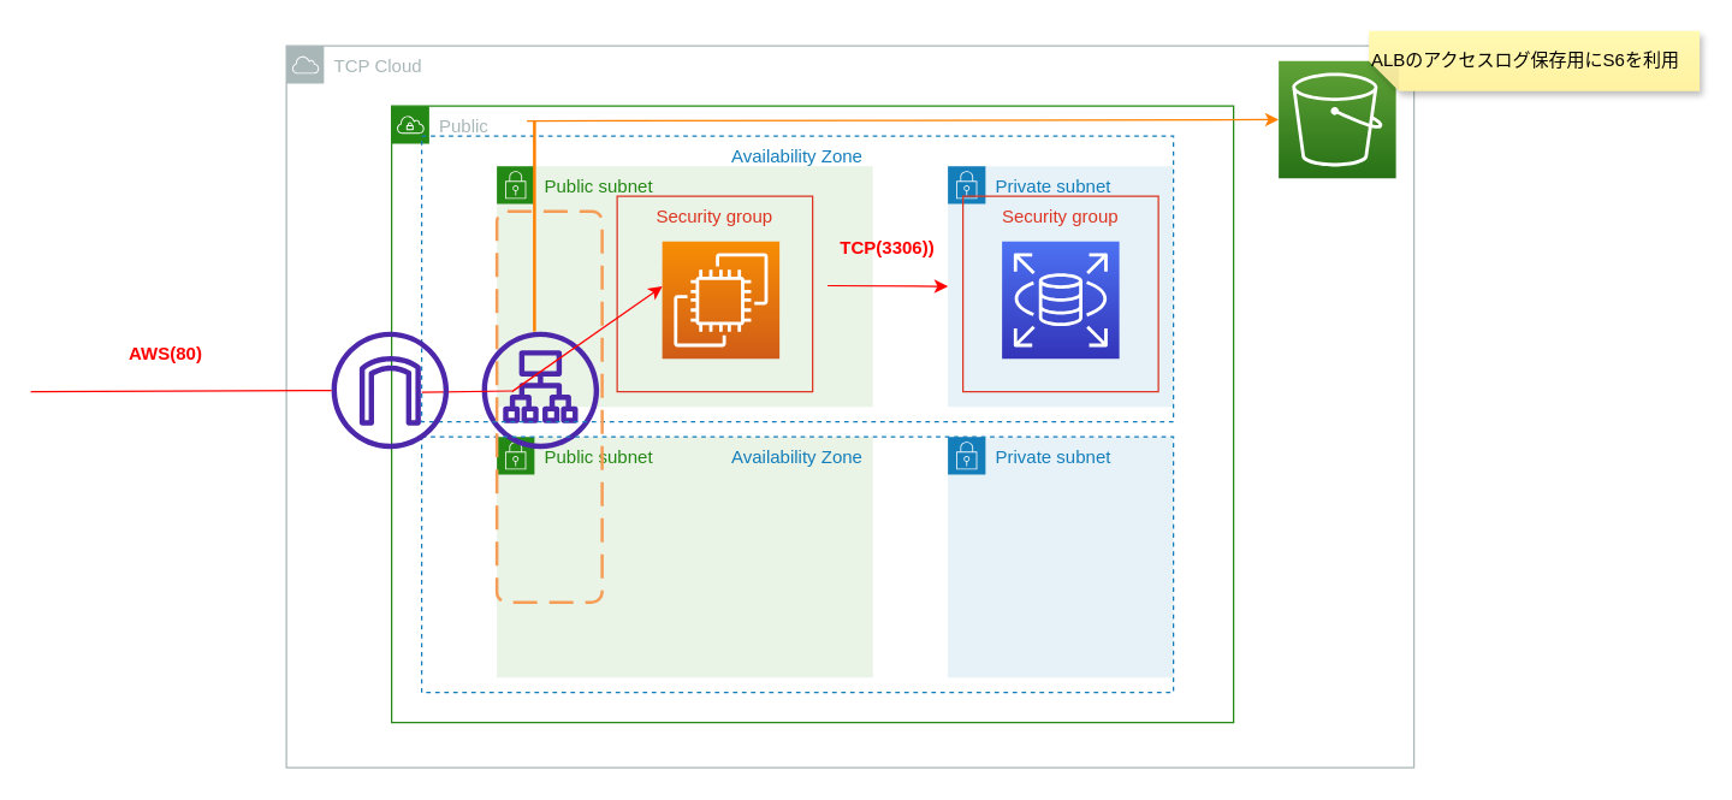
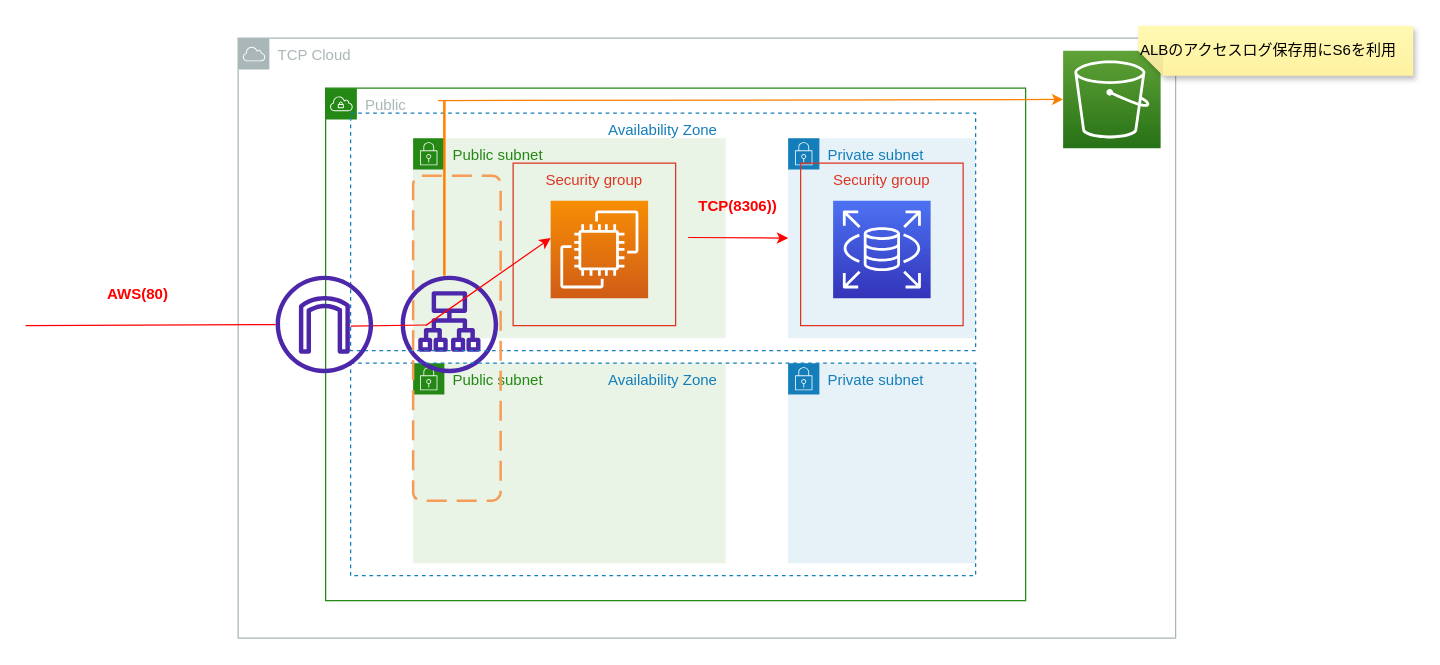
- <mxCell id="19" value="&lt;font color=&quot;#ff0000&quot;&gt;&lt;b&gt;TCP(3306))&lt;/b&gt;&lt;/font&gt;" style="text;strokeColor=none;align=center;fillColor=none;html=1;verticalAlign=middle;whiteSpace=wrap;rounded=0;" vertex="1" parent="3"><mxGeometry x="300" y="80" width="60" height="30" as="geometry" /></mxCell>
+ <mxCell id="19" value="&lt;font color=&quot;#ff0000&quot;&gt;&lt;b&gt;TCP(8306))&lt;/b&gt;&lt;/font&gt;" style="text;strokeColor=none;align=center;fillColor=none;html=1;verticalAlign=middle;whiteSpace=wrap;rounded=0;" vertex="1" parent="3"><mxGeometry x="300" y="80" width="60" height="30" as="geometry" /></mxCell>
